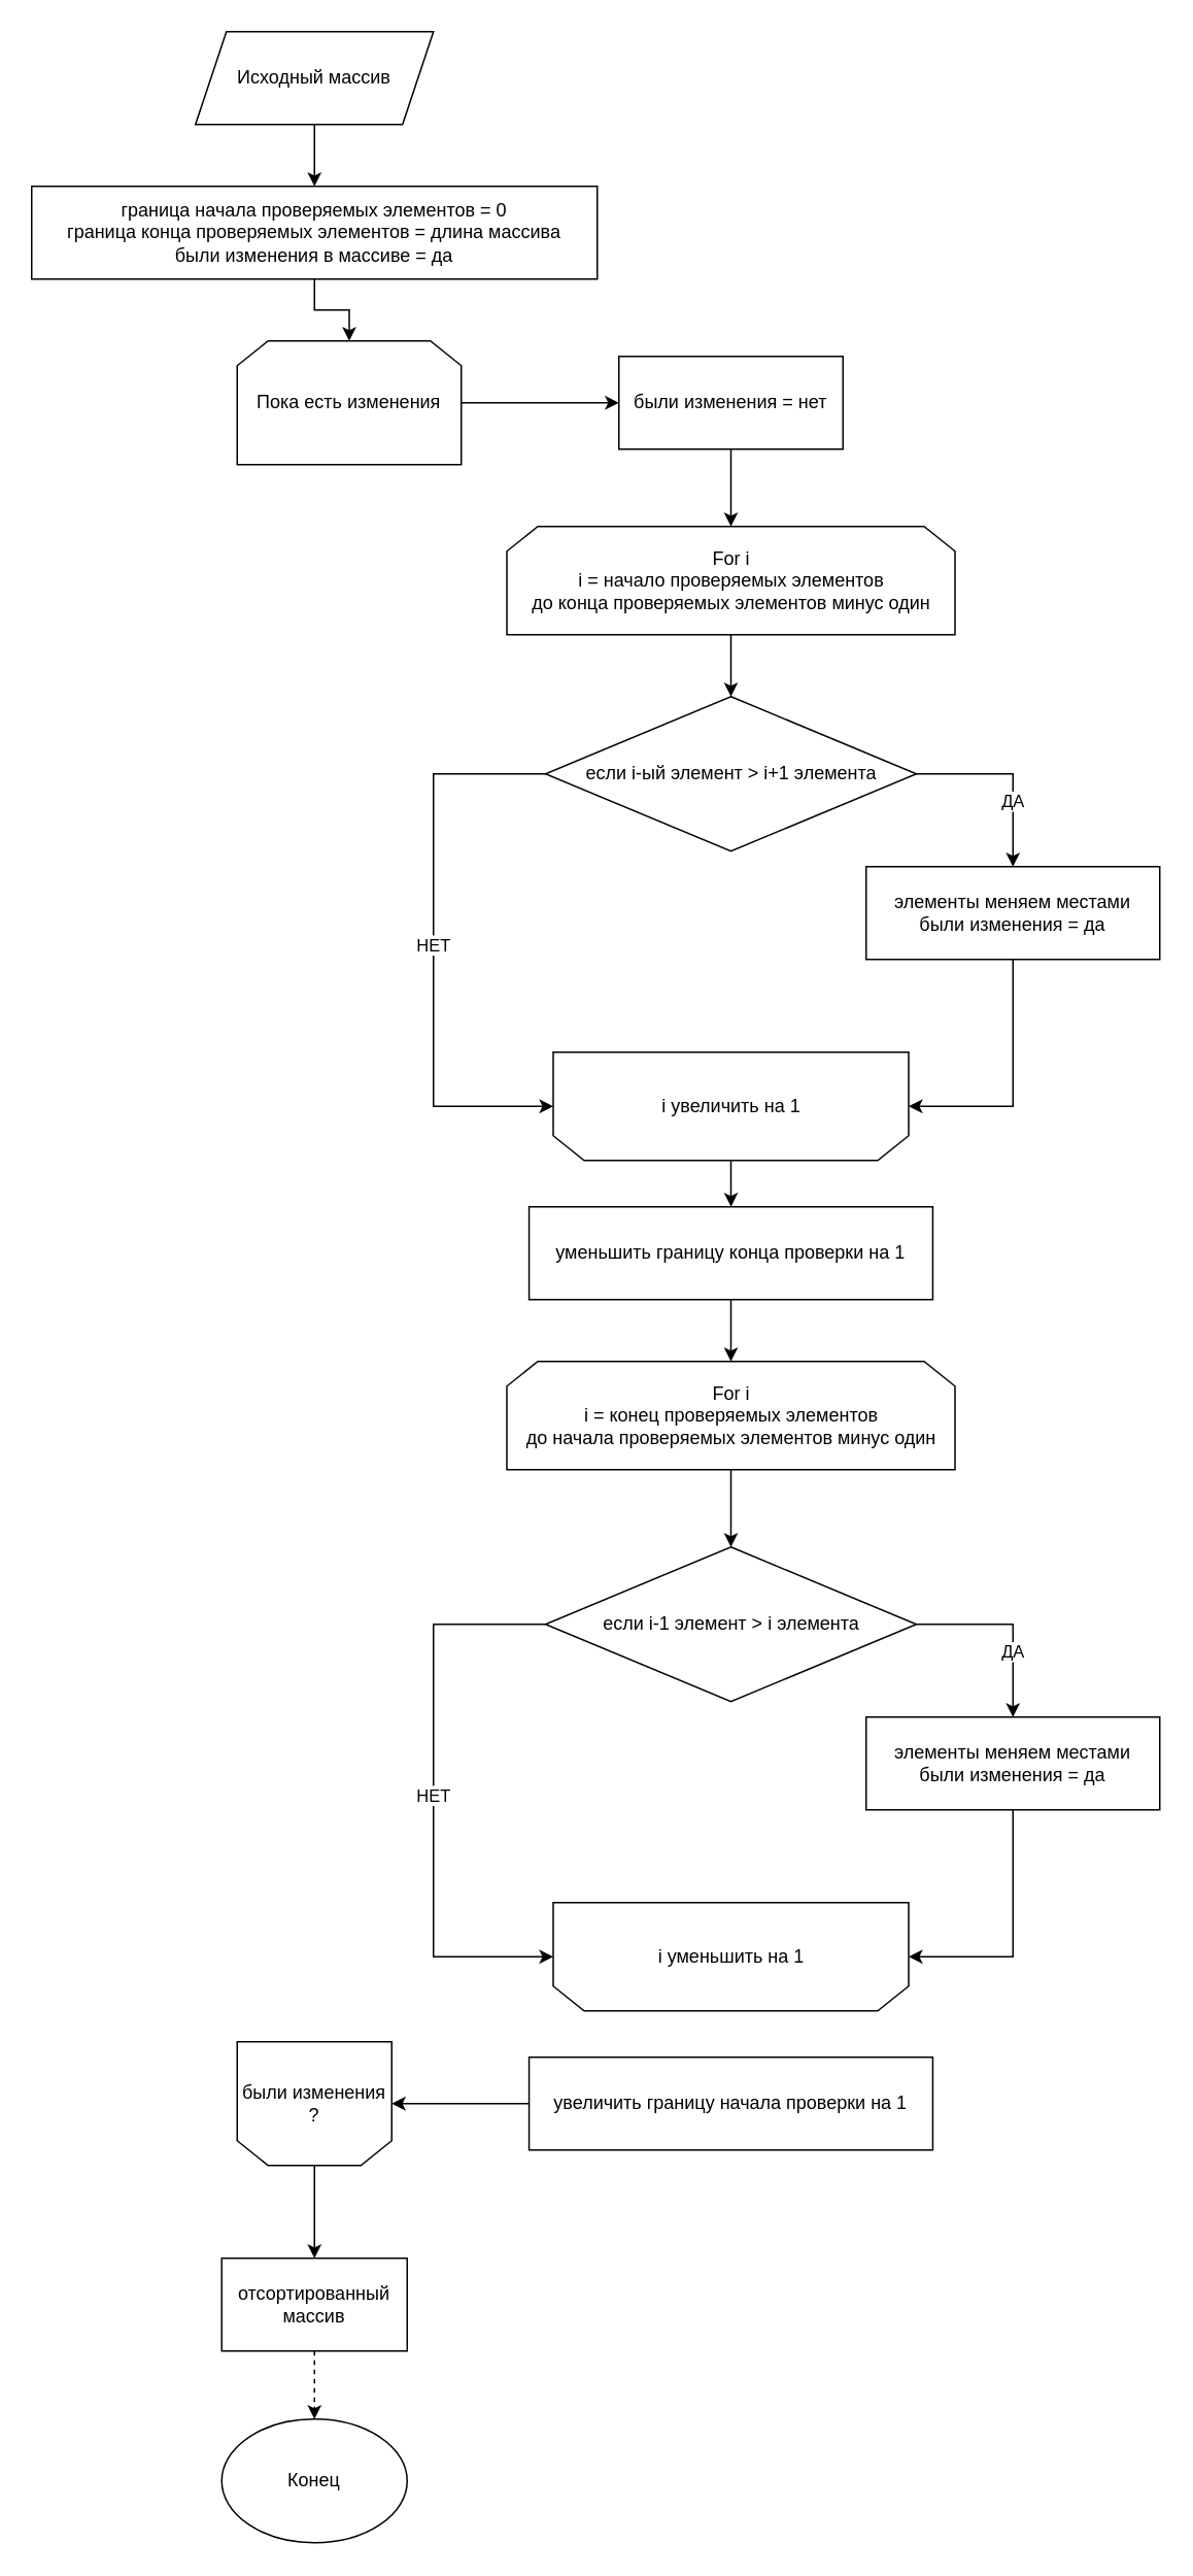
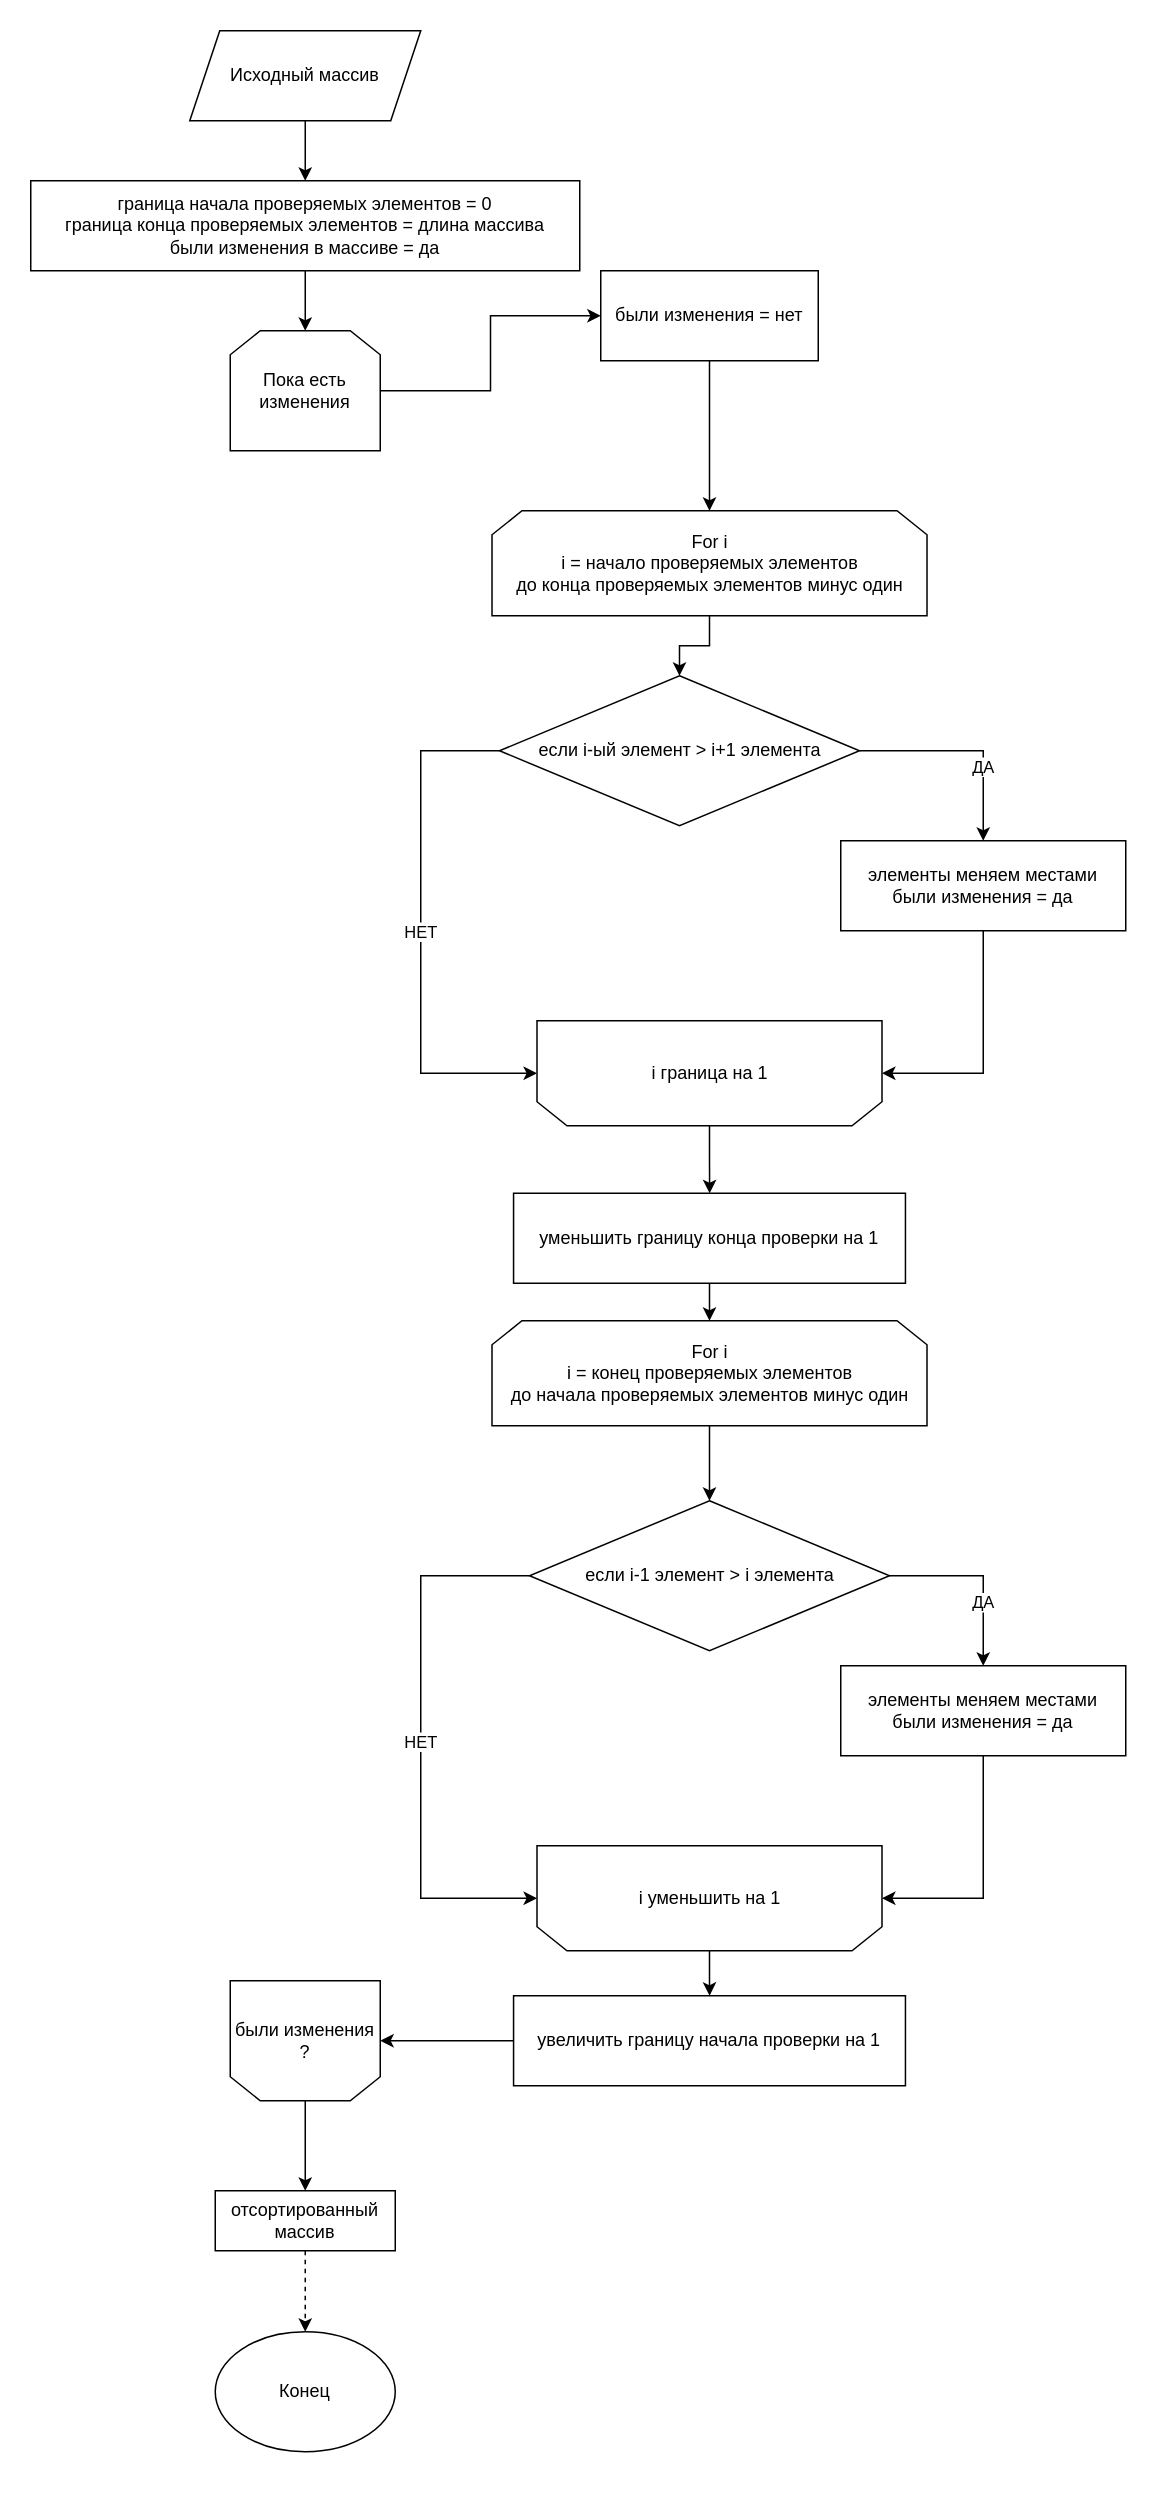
- <mxCell id="5" value="Пока есть изменения" style="shape=loopLimit;whiteSpace=wrap;html=1;" vertex="1" parent="1"><mxGeometry x="153" y="220" width="145" height="80" as="geometry" /></mxCell>
+ <mxCell id="5" value="Пока есть изменения" style="shape=loopLimit;whiteSpace=wrap;html=1;" vertex="1" parent="1"><mxGeometry x="153" y="220" width="100" height="80" as="geometry" /></mxCell>
- <mxCell id="17" value="были изменения = нет" style="rounded=0;whiteSpace=wrap;html=1;" vertex="1" parent="1"><mxGeometry x="400" y="230" width="145" height="60" as="geometry" /></mxCell>
+ <mxCell id="17" value="были изменения = нет" style="rounded=0;whiteSpace=wrap;html=1;" vertex="1" parent="1"><mxGeometry x="400" y="180" width="145" height="60" as="geometry" /></mxCell>
- <mxCell id="15" value="если i-ый элемент &amp;gt; i+1 элемента" style="rhombus;whiteSpace=wrap;html=1;" vertex="1" parent="1"><mxGeometry x="352.5" y="450" width="240" height="100" as="geometry" /></mxCell>
+ <mxCell id="15" value="если i-ый элемент &amp;gt; i+1 элемента" style="rhombus;whiteSpace=wrap;html=1;" vertex="1" parent="1"><mxGeometry x="332.5" y="450" width="240" height="100" as="geometry" /></mxCell>
- <mxCell id="7" value="i увеличить на 1" style="shape=loopLimit;whiteSpace=wrap;html=1;direction=west;" vertex="1" parent="1"><mxGeometry x="357.5" y="680" width="230" height="70" as="geometry" /></mxCell>
+ <mxCell id="7" value="i граница на 1" style="shape=loopLimit;whiteSpace=wrap;html=1;direction=west;" vertex="1" parent="1"><mxGeometry x="357.5" y="680" width="230" height="70" as="geometry" /></mxCell>
- <mxCell id="21" value="уменьшить границу конца проверки на 1" style="rounded=0;whiteSpace=wrap;html=1;" vertex="1" parent="1"><mxGeometry x="341.88" y="780" width="261.25" height="60" as="geometry" /></mxCell>
+ <mxCell id="21" value="уменьшить границу конца проверки на 1" style="rounded=0;whiteSpace=wrap;html=1;" vertex="1" parent="1"><mxGeometry x="341.88" y="795" width="261.25" height="60" as="geometry" /></mxCell>
+ <mxCell id="22" style="edgeStyle=orthogonalEdgeStyle;rounded=0;orthogonalLoop=1;jettySize=auto;html=1;" edge="1" parent="1" source="23" target="33"><mxGeometry relative="1" as="geometry" /></mxCell>
- <mxCell id="37" value="отсортированный массив" style="rounded=0;whiteSpace=wrap;html=1;" vertex="1" parent="1"><mxGeometry x="143" y="1460" width="120" height="60" as="geometry" /></mxCell>
+ <mxCell id="37" value="отсортированный массив" style="rounded=0;whiteSpace=wrap;html=1;" vertex="1" parent="1"><mxGeometry x="143" y="1460" width="120" height="40" as="geometry" /></mxCell>
- <mxCell id="38" value="Конец" style="ellipse;whiteSpace=wrap;html=1;" vertex="1" parent="1"><mxGeometry x="143" y="1564" width="120" height="80" as="geometry" /></mxCell>
+ <mxCell id="38" value="Конец" style="ellipse;whiteSpace=wrap;html=1;" vertex="1" parent="1"><mxGeometry x="143" y="1554" width="120" height="80" as="geometry" /></mxCell>
